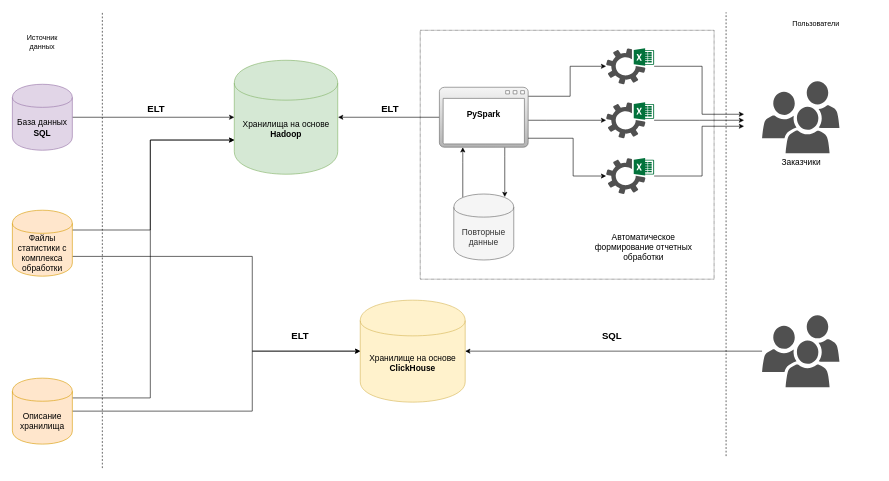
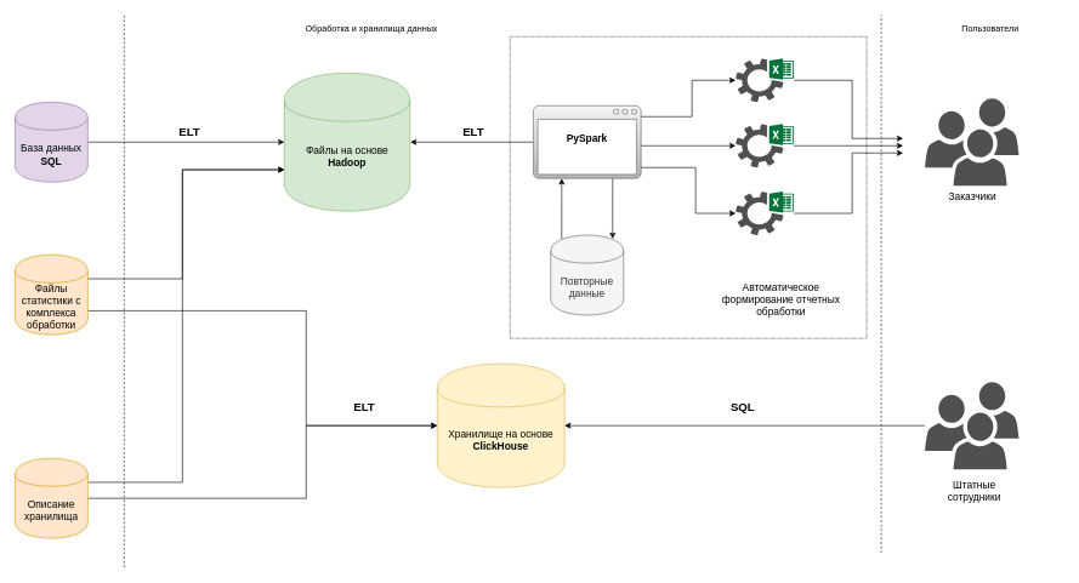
+ <mxCell id="16" value="Обработка и хранилища данных" style="text;html=1;strokeColor=none;fillColor=none;align=center;verticalAlign=middle;whiteSpace=wrap;rounded=0;" parent="1" vertex="1"><mxGeometry x="410" y="30" width="200" height="20" as="geometry" /></mxCell>
- <mxCell id="15" value="Источник данных" style="text;html=1;strokeColor=none;fillColor=none;align=center;verticalAlign=middle;whiteSpace=wrap;rounded=0;" parent="1" vertex="1"><mxGeometry x="35" y="50" width="70" height="40" as="geometry" /></mxCell>
- <mxCell id="11" value="Хранилища на основе &lt;br style=&quot;font-size: 14px;&quot;&gt;&lt;b style=&quot;font-size: 14px;&quot;&gt;Hadoop&lt;/b&gt;" style="shape=cylinder;whiteSpace=wrap;html=1;boundedLbl=1;backgroundOutline=1;fontSize=14;fillColor=#d5e8d4;strokeColor=#82b366;" parent="1" vertex="1"><mxGeometry x="390" y="100" width="172.5" height="190" as="geometry" /></mxCell>
+ <mxCell id="11" value="Файлы на основе &lt;br style=&quot;font-size: 14px;&quot;&gt;&lt;b style=&quot;font-size: 14px;&quot;&gt;Hadoop&lt;/b&gt;" style="shape=cylinder;whiteSpace=wrap;html=1;boundedLbl=1;backgroundOutline=1;fontSize=14;fillColor=#d5e8d4;strokeColor=#82b366;" parent="1" vertex="1"><mxGeometry x="390" y="100" width="172.5" height="190" as="geometry" /></mxCell>
+ <mxCell id="37" value="Штатные сотрудники" style="text;html=1;strokeColor=none;fillColor=none;align=center;verticalAlign=middle;whiteSpace=wrap;rounded=0;dashed=1;dashPattern=1 1;fontSize=14;" parent="1" vertex="1"><mxGeometry x="1290" y="650" width="95.5" height="50" as="geometry" /></mxCell>
